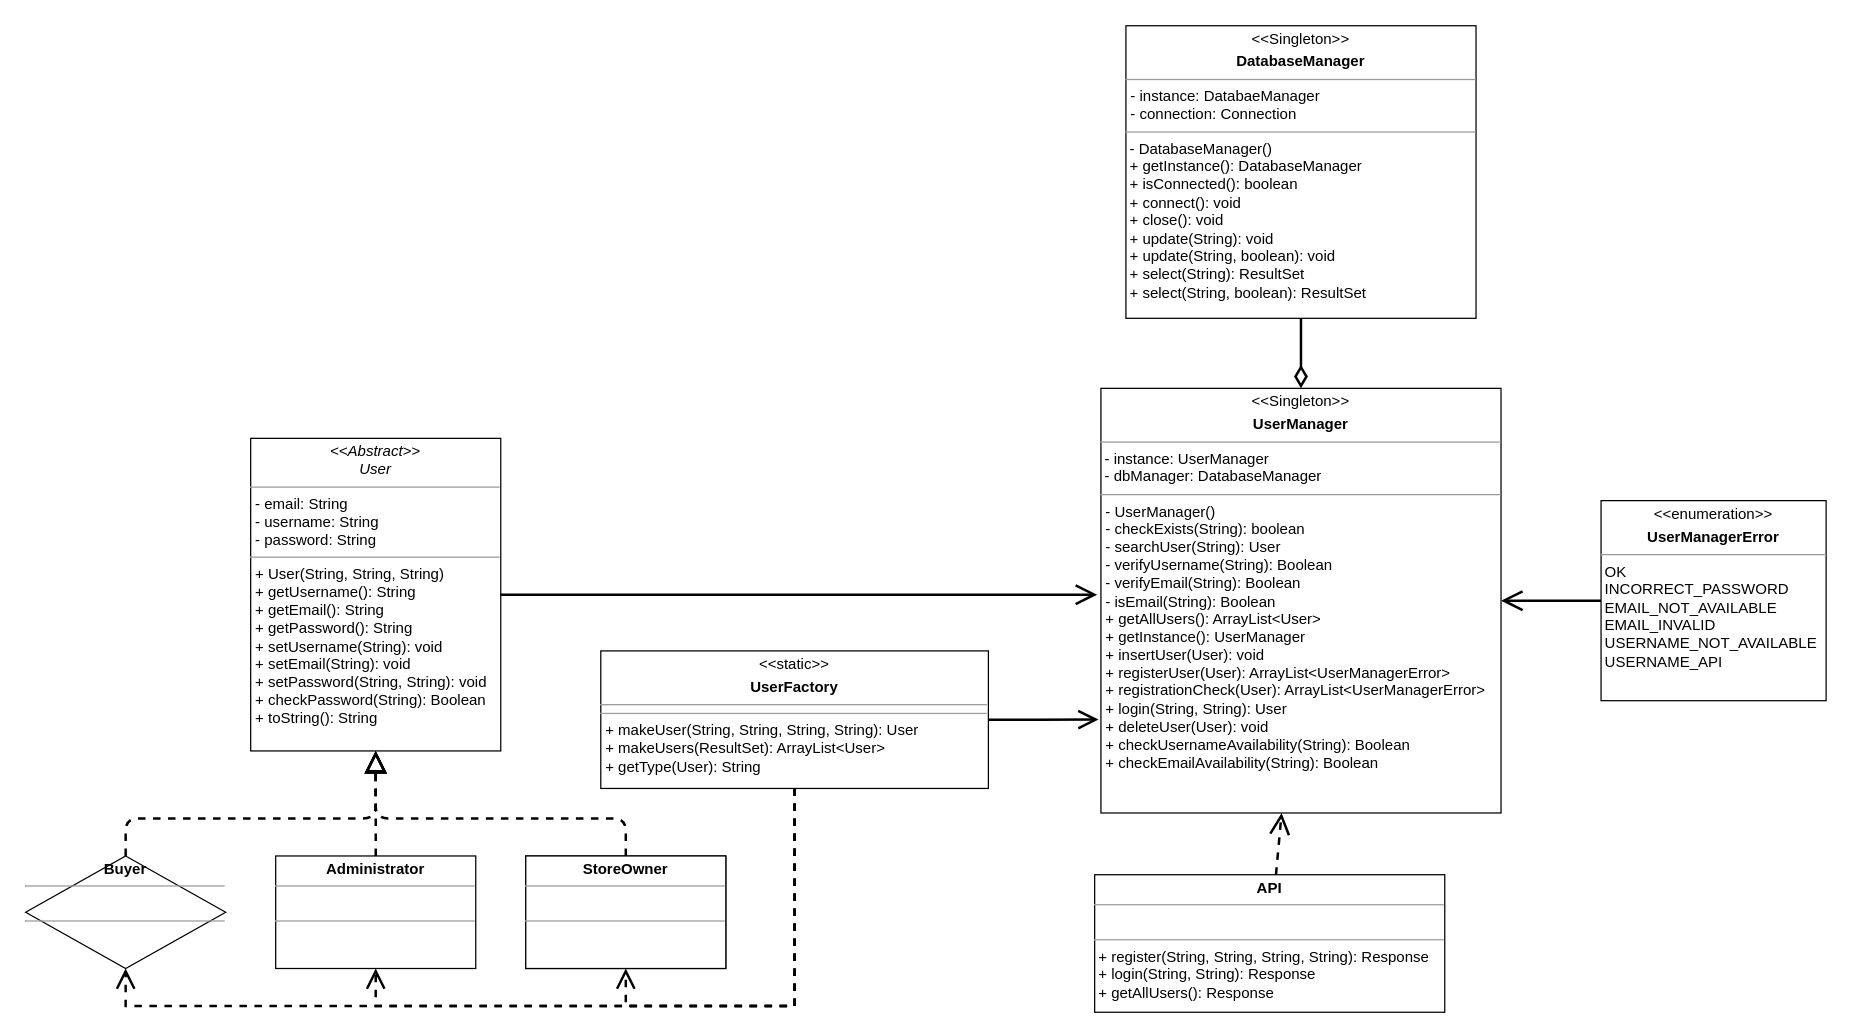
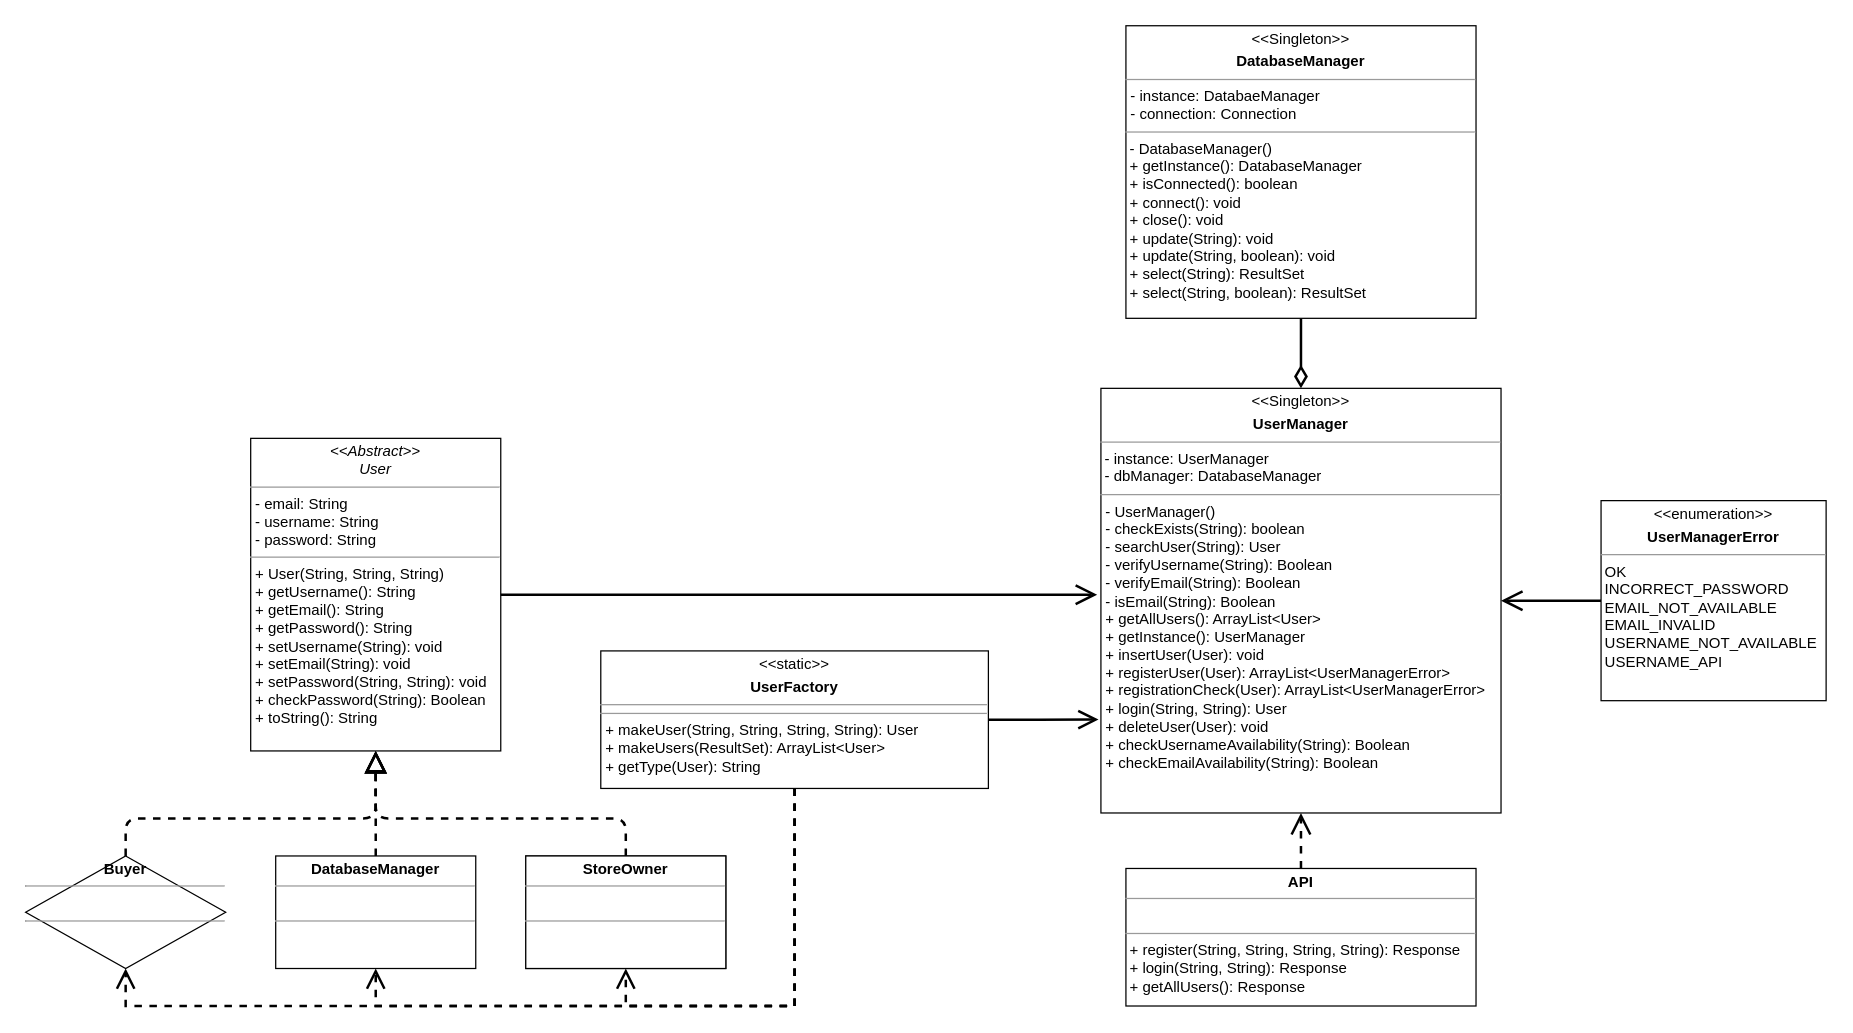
- <mxCell id="17" value="&lt;p style=&quot;margin: 0px ; margin-top: 4px ; text-align: center&quot;&gt;&lt;b&gt;Administrator&lt;/b&gt;&lt;/p&gt;&lt;hr size=&quot;1&quot;&gt;&lt;p style=&quot;margin: 0px ; margin-left: 4px&quot;&gt;&lt;br&gt;&lt;/p&gt;&lt;hr size=&quot;1&quot;&gt;&lt;p style=&quot;margin: 0px ; margin-left: 4px&quot;&gt;&lt;br&gt;&lt;/p&gt;" style="verticalAlign=top;align=left;overflow=fill;fontSize=12;fontFamily=Helvetica;html=1;" vertex="1" parent="1"><mxGeometry x="220" y="684" width="160" height="90" as="geometry" /></mxCell>
+ <mxCell id="17" value="&lt;p style=&quot;margin: 0px ; margin-top: 4px ; text-align: center&quot;&gt;&lt;b&gt;DatabaseManager&lt;/b&gt;&lt;/p&gt;&lt;hr size=&quot;1&quot;&gt;&lt;p style=&quot;margin: 0px ; margin-left: 4px&quot;&gt;&lt;br&gt;&lt;/p&gt;&lt;hr size=&quot;1&quot;&gt;&lt;p style=&quot;margin: 0px ; margin-left: 4px&quot;&gt;&lt;br&gt;&lt;/p&gt;" style="verticalAlign=top;align=left;overflow=fill;fontSize=12;fontFamily=Helvetica;html=1;" vertex="1" parent="1"><mxGeometry x="220" y="684" width="160" height="90" as="geometry" /></mxCell>
- <mxCell id="15" value="&lt;p style=&quot;margin: 0px ; margin-top: 4px ; text-align: center&quot;&gt;&lt;b&gt;API&lt;br&gt;&lt;/b&gt;&lt;/p&gt;&lt;hr size=&quot;1&quot;&gt;&lt;br&gt;&lt;hr size=&quot;1&quot;&gt;&lt;div&gt;&amp;nbsp;+ register(String, String, String, String): Response&lt;/div&gt;&lt;div&gt;&amp;nbsp;+ login(String, String): Response&lt;/div&gt;&lt;div&gt;&amp;nbsp;+ getAllUsers(): Response&lt;br&gt;&lt;/div&gt;&lt;div&gt;&amp;nbsp;&lt;br&gt;&lt;/div&gt;" style="verticalAlign=top;align=left;overflow=fill;fontSize=12;fontFamily=Helvetica;html=1;" parent="1" vertex="1"><mxGeometry x="875" y="699" width="280" height="110" as="geometry" /></mxCell>
+ <mxCell id="15" value="&lt;p style=&quot;margin: 0px ; margin-top: 4px ; text-align: center&quot;&gt;&lt;b&gt;API&lt;br&gt;&lt;/b&gt;&lt;/p&gt;&lt;hr size=&quot;1&quot;&gt;&lt;br&gt;&lt;hr size=&quot;1&quot;&gt;&lt;div&gt;&amp;nbsp;+ register(String, String, String, String): Response&lt;/div&gt;&lt;div&gt;&amp;nbsp;+ login(String, String): Response&lt;/div&gt;&lt;div&gt;&amp;nbsp;+ getAllUsers(): Response&lt;br&gt;&lt;/div&gt;&lt;div&gt;&amp;nbsp;&lt;br&gt;&lt;/div&gt;" style="verticalAlign=top;align=left;overflow=fill;fontSize=12;fontFamily=Helvetica;html=1;" parent="1" vertex="1"><mxGeometry x="900" y="694" width="280" height="110" as="geometry" /></mxCell>
